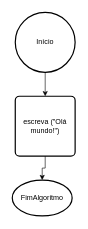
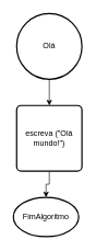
- <mxCell id="3" value="Início" style="strokeWidth=2;html=1;shape=mxgraph.flowchart.start_2;whiteSpace=wrap;" vertex="1" parent="1"><mxGeometry x="25" y="20" width="100" height="100" as="geometry" /></mxCell>
+ <mxCell id="3" value="Olá" style="strokeWidth=2;html=1;shape=mxgraph.flowchart.start_2;whiteSpace=wrap;" vertex="1" parent="1"><mxGeometry x="25" y="20" width="100" height="100" as="geometry" /></mxCell>
